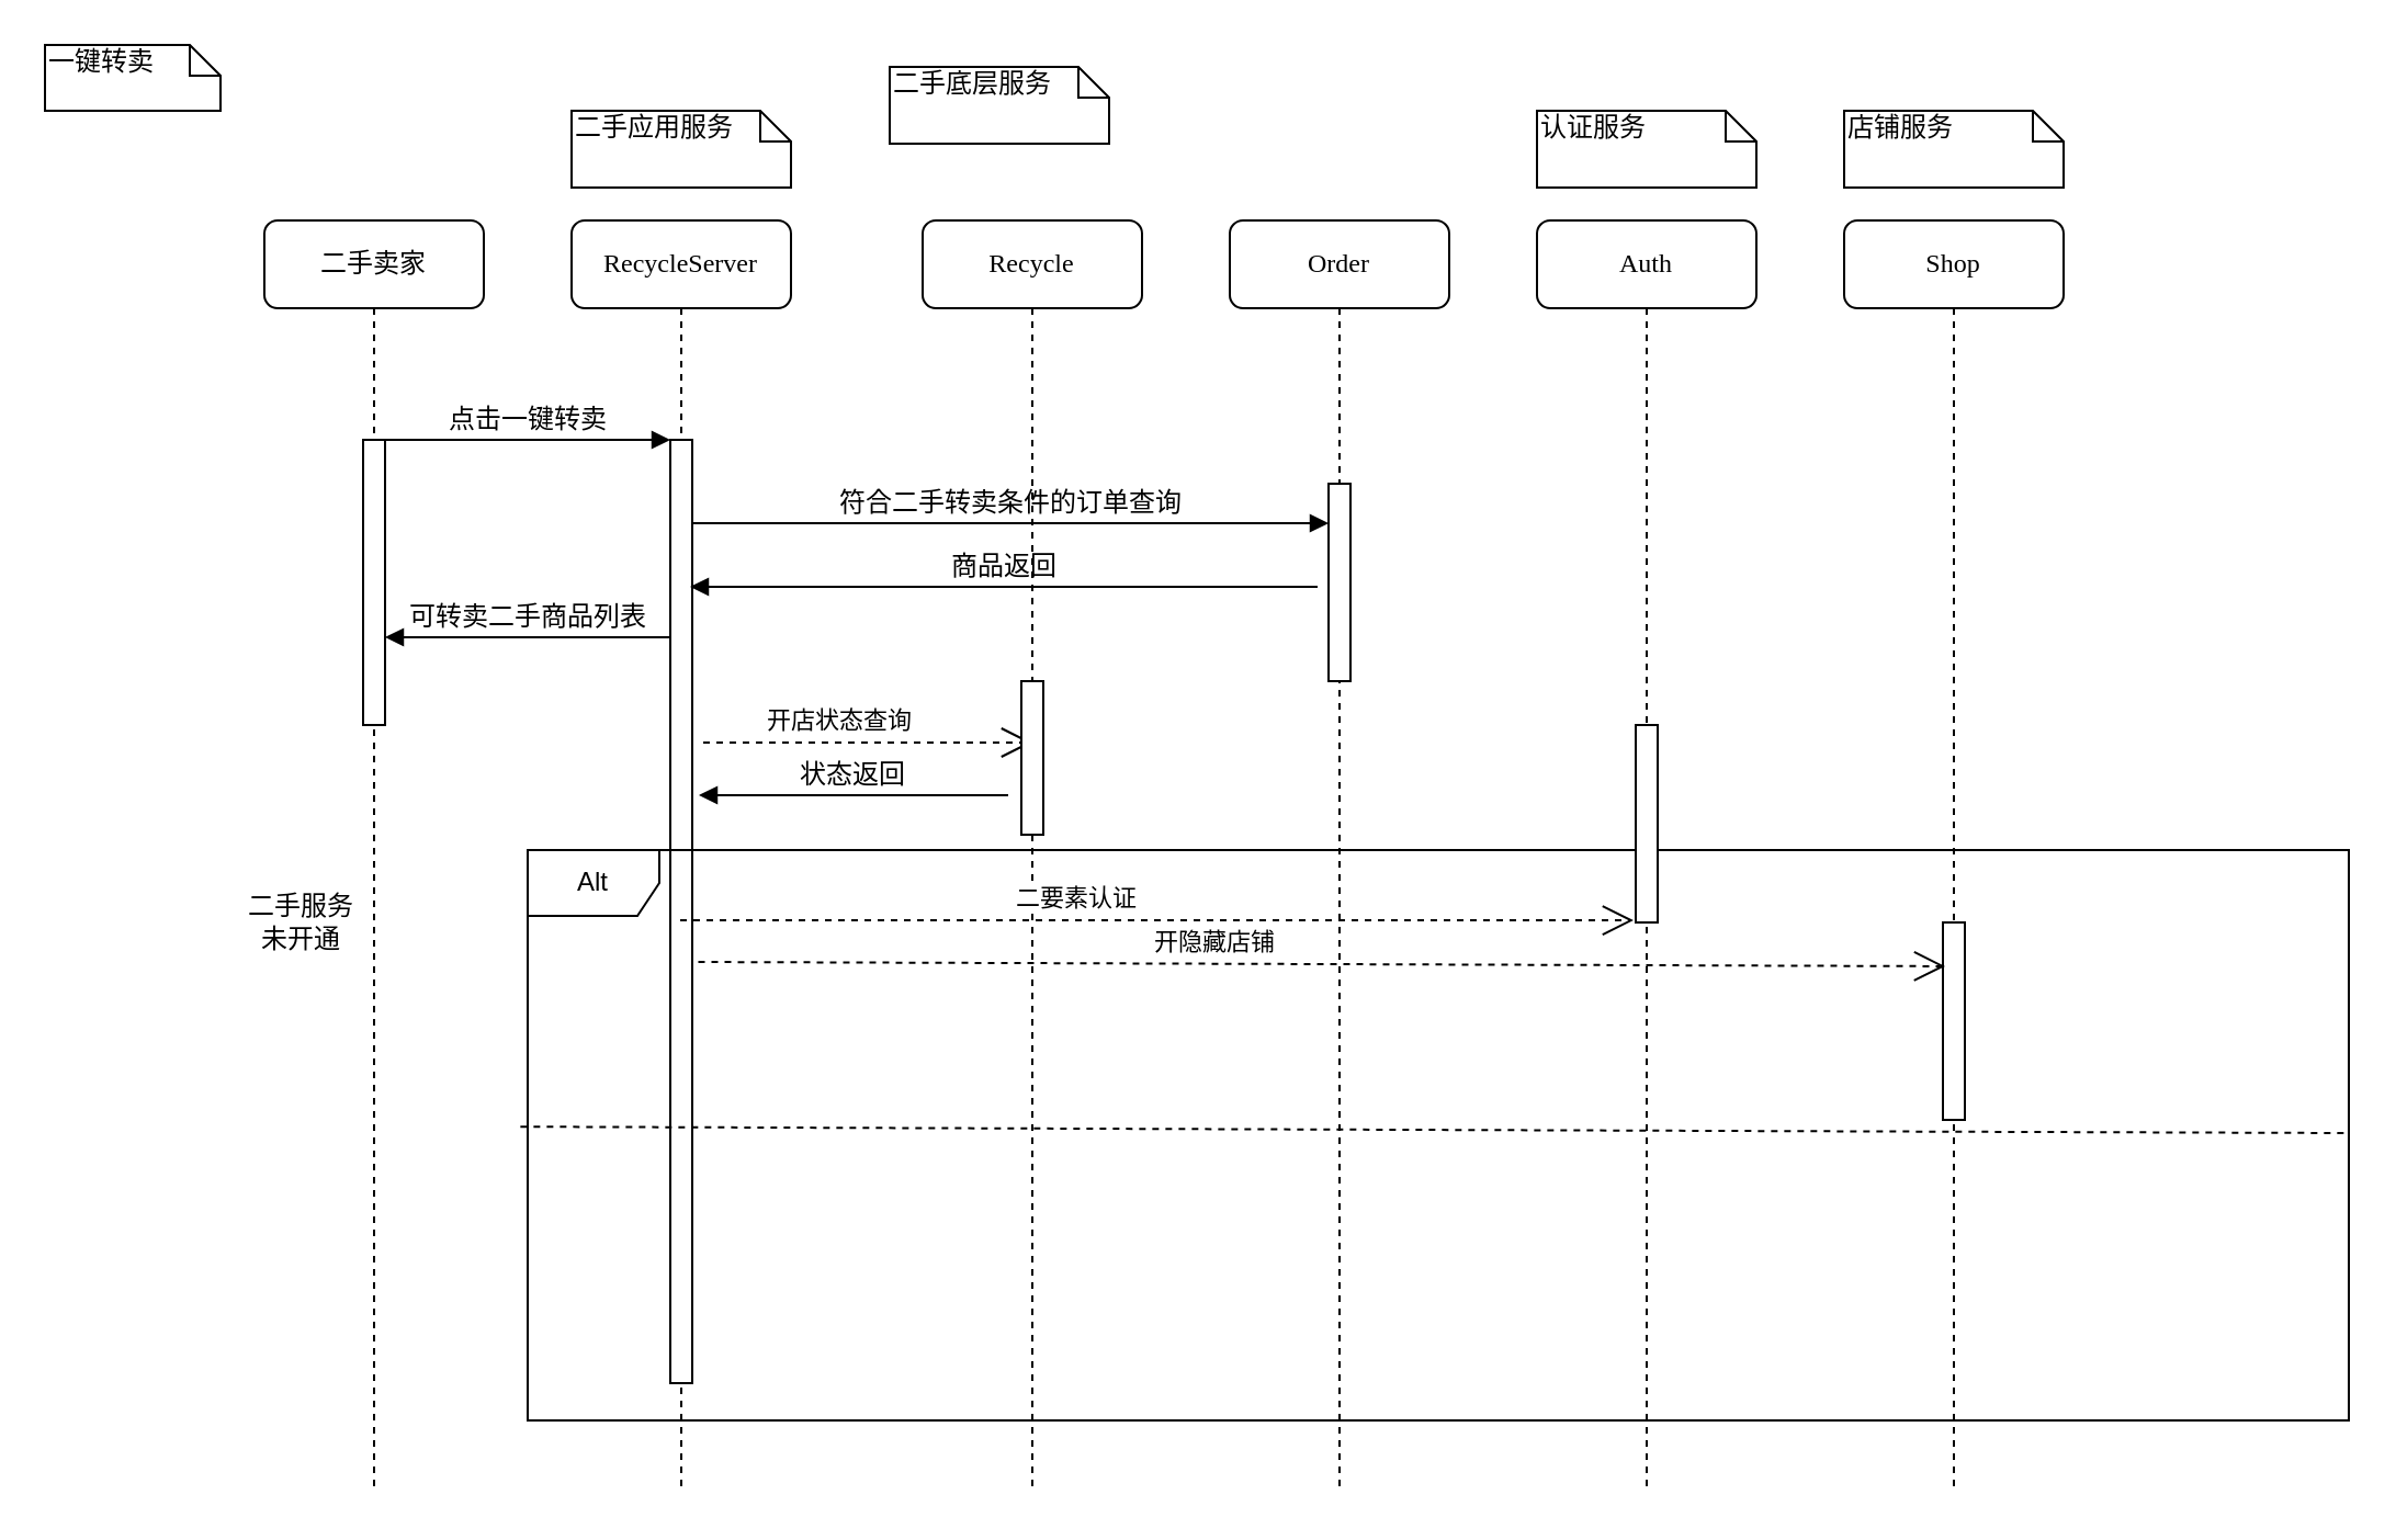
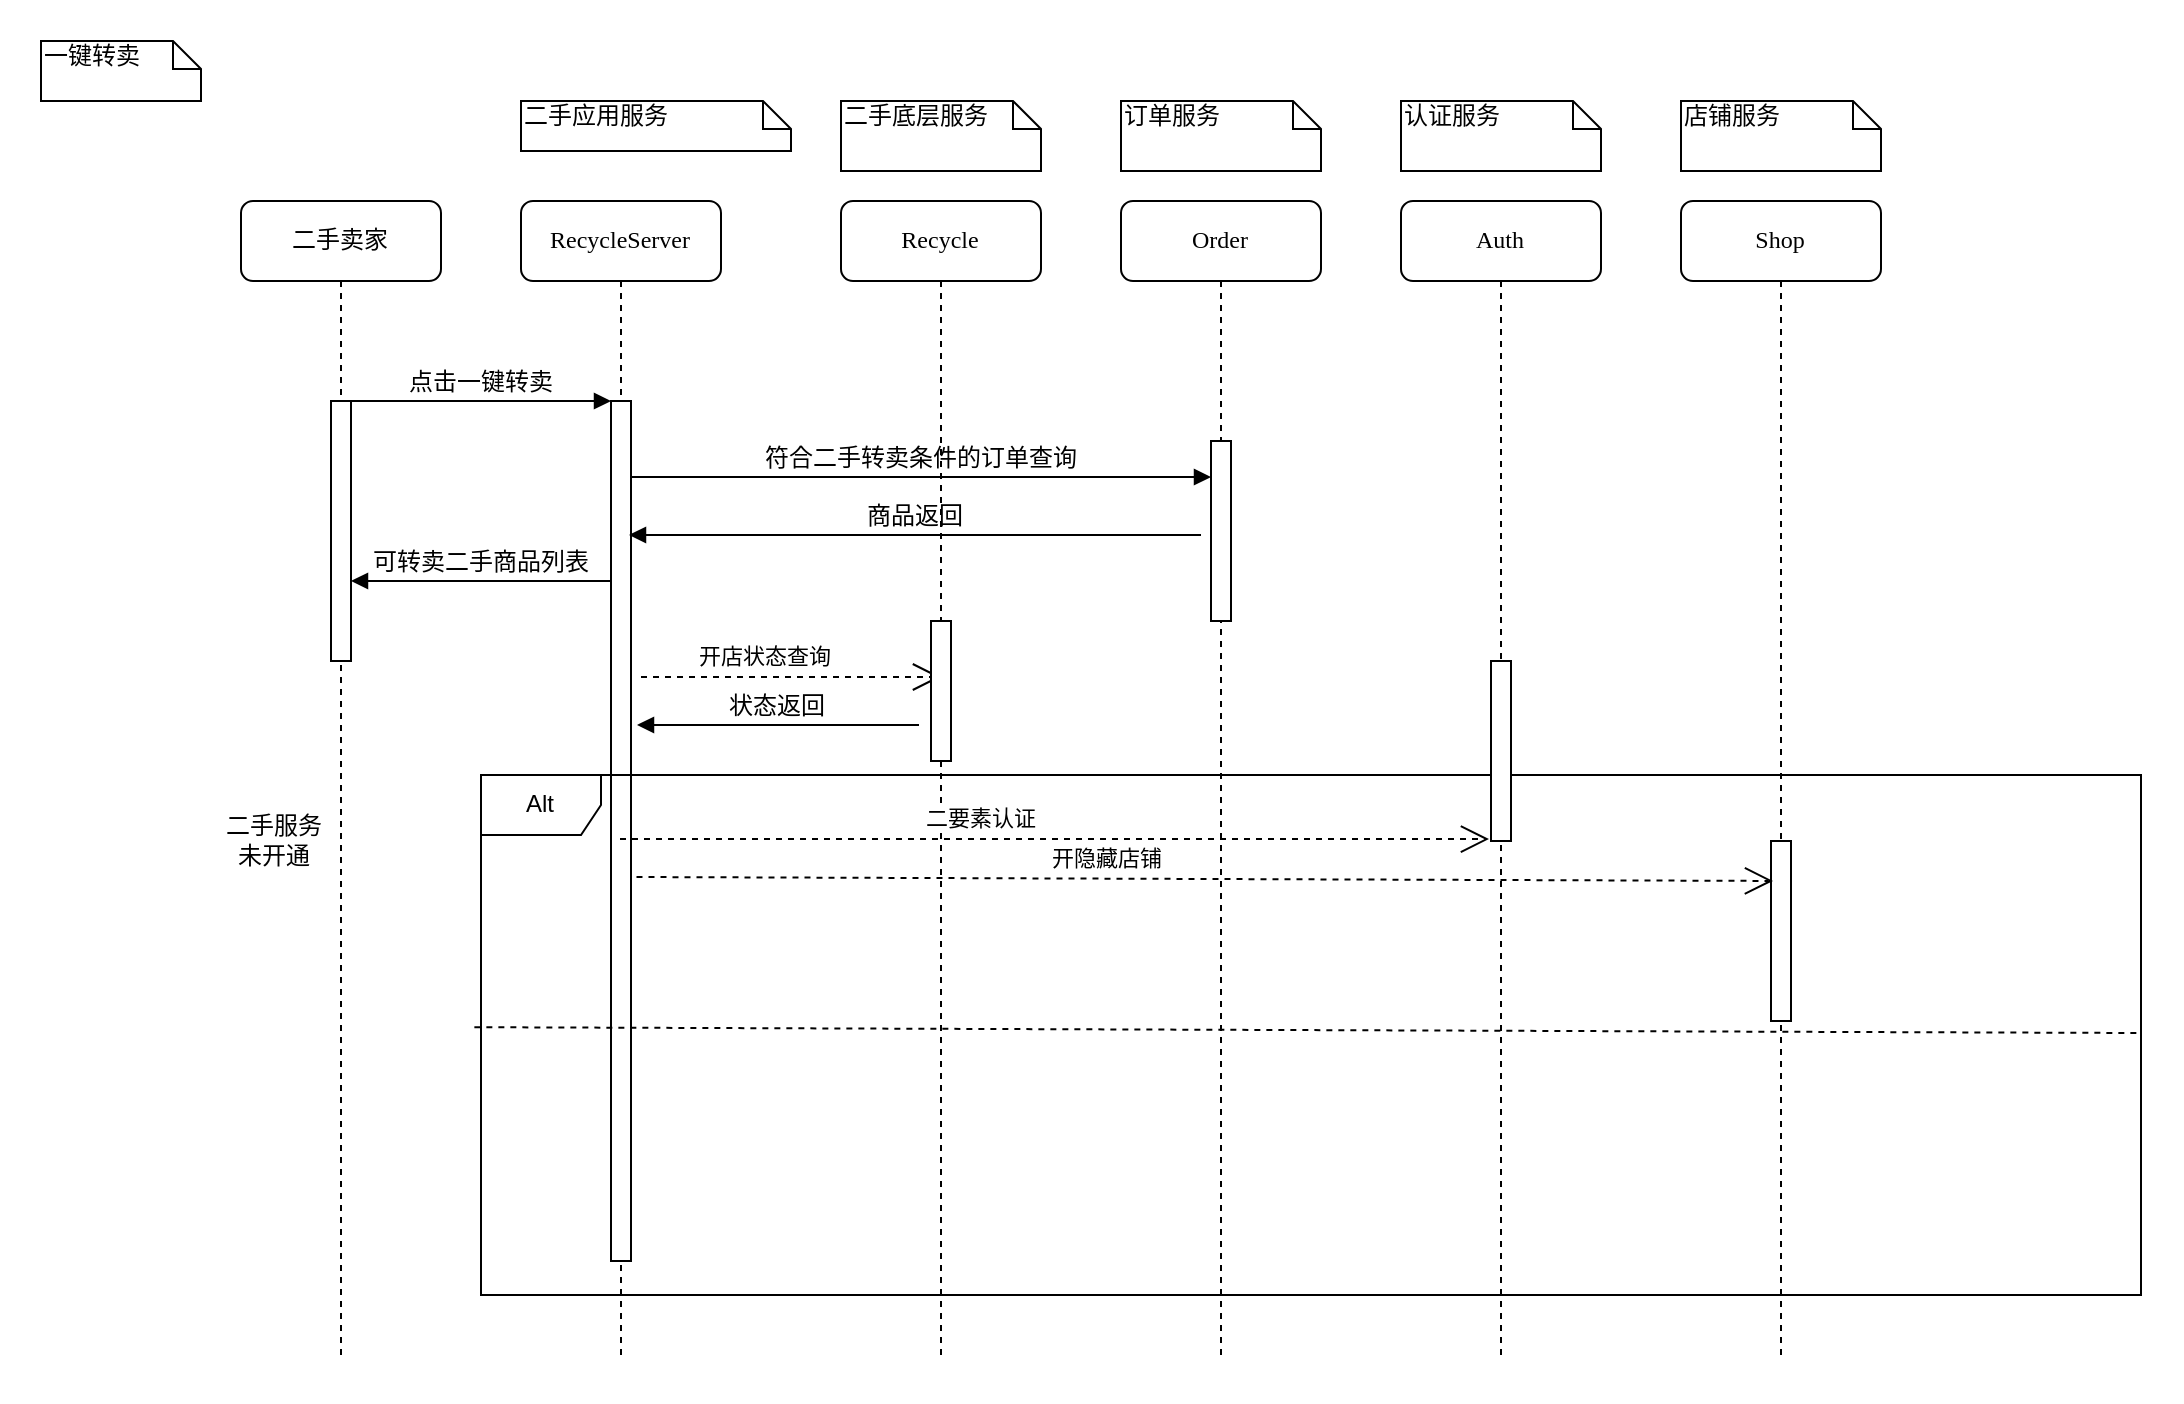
- <mxCell id="13" value="二手底层服务" style="shape=note;whiteSpace=wrap;html=1;size=14;verticalAlign=top;align=left;spacingTop=-6;rounded=0;shadow=0;comic=0;labelBackgroundColor=none;strokeWidth=1;fontFamily=Verdana;fontSize=12" parent="1" vertex="1"><mxGeometry x="405" y="30" width="100" height="35" as="geometry" /></mxCell>
+ <mxCell id="13" value="二手底层服务" style="shape=note;whiteSpace=wrap;html=1;size=14;verticalAlign=top;align=left;spacingTop=-6;rounded=0;shadow=0;comic=0;labelBackgroundColor=none;strokeWidth=1;fontFamily=Verdana;fontSize=12" parent="1" vertex="1"><mxGeometry x="420" y="50" width="100" height="35" as="geometry" /></mxCell>
- <mxCell id="12" value="二手应用服务" style="shape=note;whiteSpace=wrap;html=1;size=14;verticalAlign=top;align=left;spacingTop=-6;rounded=0;shadow=0;comic=0;labelBackgroundColor=none;strokeWidth=1;fontFamily=Verdana;fontSize=12" parent="1" vertex="1"><mxGeometry x="260" y="50" width="100" height="35" as="geometry" /></mxCell>
+ <mxCell id="12" value="二手应用服务" style="shape=note;whiteSpace=wrap;html=1;size=14;verticalAlign=top;align=left;spacingTop=-6;rounded=0;shadow=0;comic=0;labelBackgroundColor=none;strokeWidth=1;fontFamily=Verdana;fontSize=12" parent="1" vertex="1"><mxGeometry x="260" y="50" width="135" height="25" as="geometry" /></mxCell>
+ <mxCell id="14" value="订单服务" style="shape=note;whiteSpace=wrap;html=1;size=14;verticalAlign=top;align=left;spacingTop=-6;rounded=0;shadow=0;comic=0;labelBackgroundColor=none;strokeWidth=1;fontFamily=Verdana;fontSize=12" parent="1" vertex="1"><mxGeometry x="560" y="50" width="100" height="35" as="geometry" /></mxCell>
